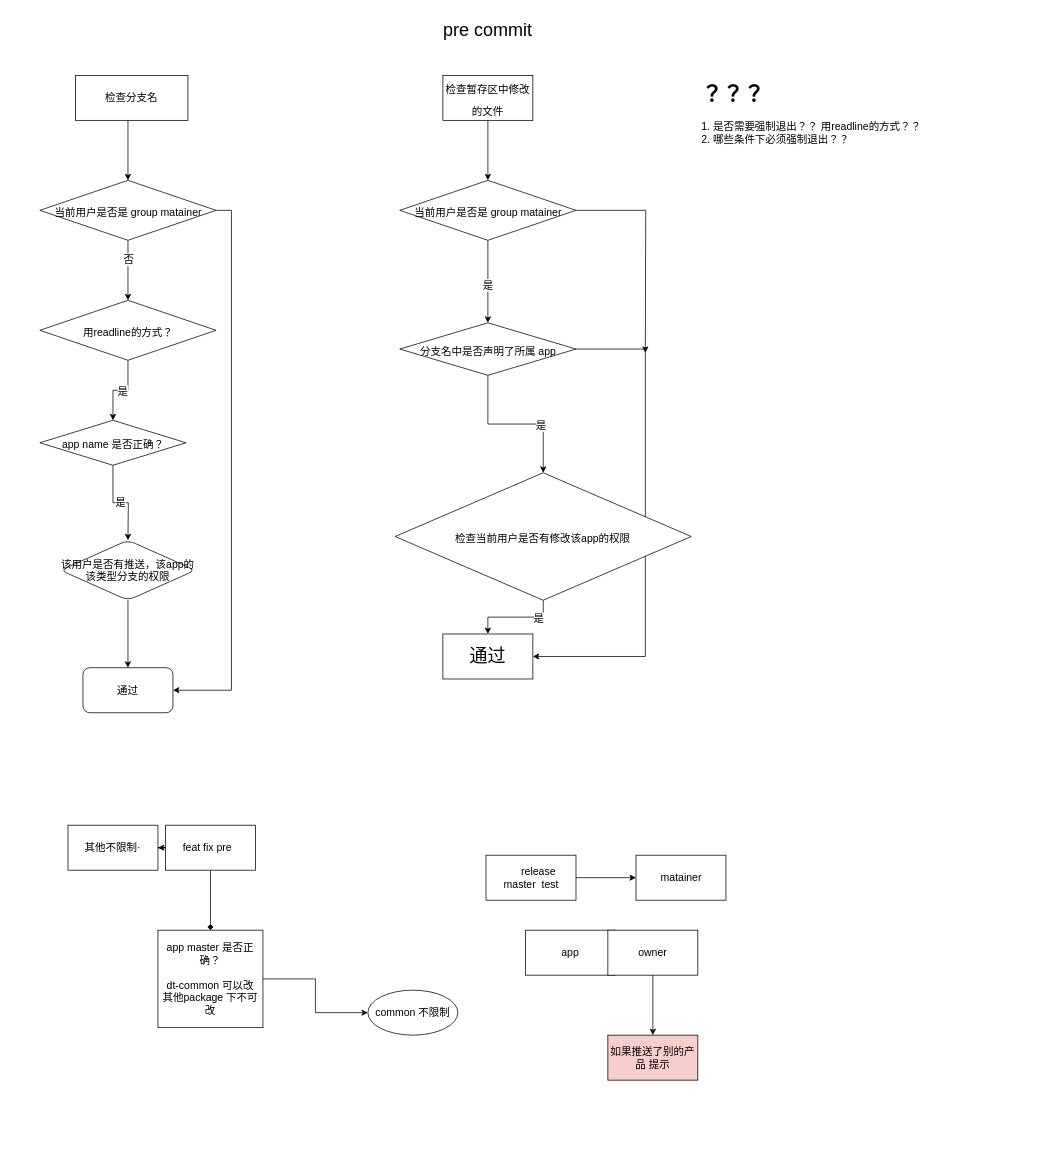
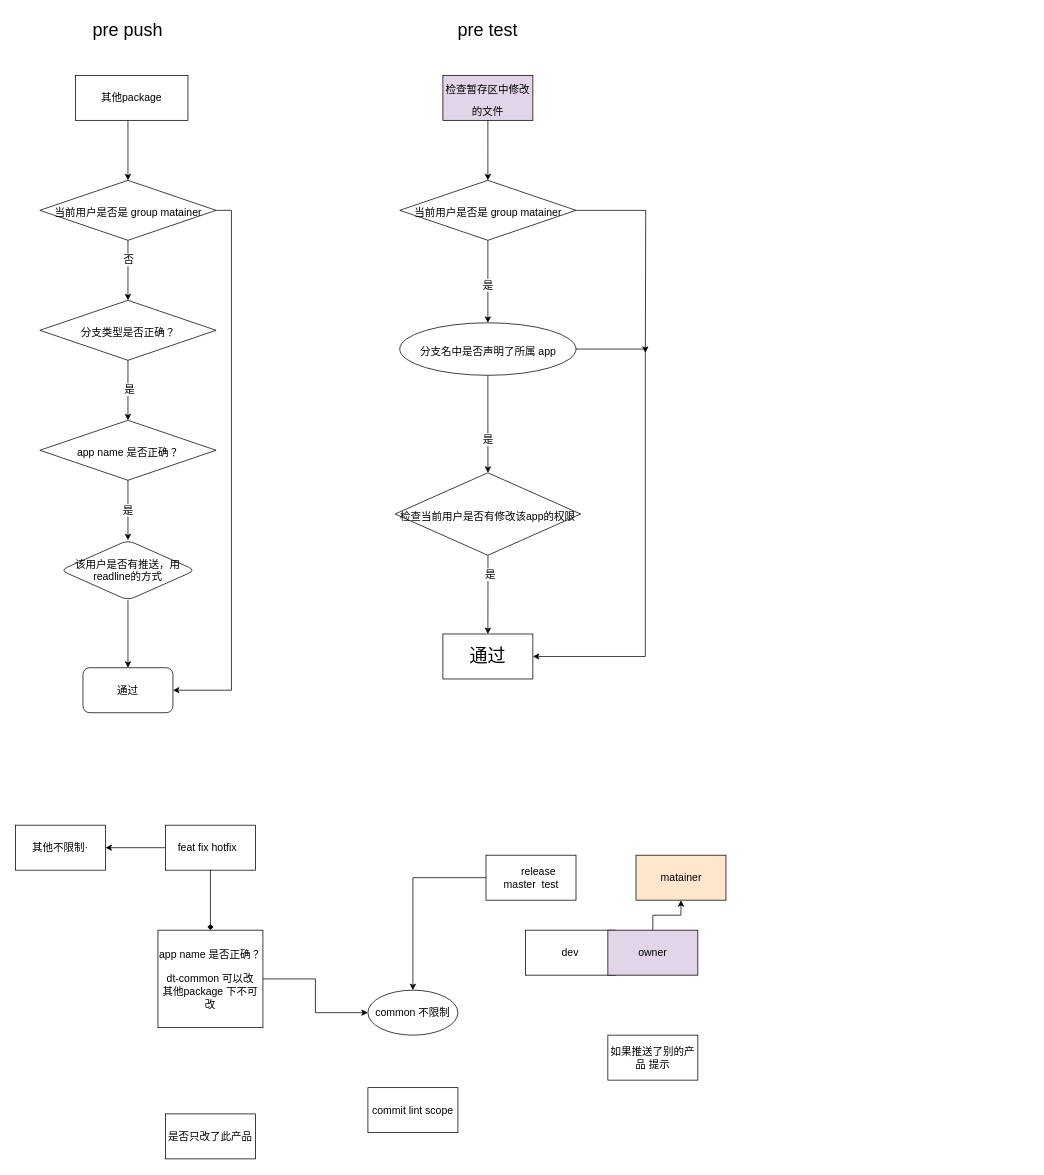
+ <mxCell id="3" value="&lt;font style=&quot;font-size: 24px&quot;&gt;pre push&lt;/font&gt;" style="text;html=1;strokeColor=none;fillColor=none;align=center;verticalAlign=middle;whiteSpace=wrap;rounded=0;" vertex="1" parent="1"><mxGeometry x="90" y="20" width="160" height="40" as="geometry" /></mxCell>
- <mxCell id="17" value="&lt;font style=&quot;font-size: 24px&quot;&gt;pre commit&lt;/font&gt;" style="text;html=1;strokeColor=none;fillColor=none;align=center;verticalAlign=middle;whiteSpace=wrap;rounded=0;" vertex="1" parent="1"><mxGeometry x="570" y="20" width="160" height="40" as="geometry" /></mxCell>
+ <mxCell id="17" value="&lt;font style=&quot;font-size: 24px&quot;&gt;pre test&lt;/font&gt;" style="text;html=1;strokeColor=none;fillColor=none;align=center;verticalAlign=middle;whiteSpace=wrap;rounded=0;" vertex="1" parent="1"><mxGeometry x="570" y="20" width="160" height="40" as="geometry" /></mxCell>
- <mxCell id="13" value="检查分支名" style="whiteSpace=wrap;html=1;fontSize=14;" vertex="1" parent="1"><mxGeometry x="100" y="100" width="150" height="60" as="geometry" /></mxCell>
+ <mxCell id="13" value="其他package" style="whiteSpace=wrap;html=1;fontSize=14;" vertex="1" parent="1"><mxGeometry x="100" y="100" width="150" height="60" as="geometry" /></mxCell>
- <mxCell id="19" value="&lt;font style=&quot;font-size: 14px&quot;&gt;检查暂存区中修改的文件&lt;/font&gt;" style="whiteSpace=wrap;html=1;fontSize=24;" vertex="1" parent="1"><mxGeometry x="590" y="100" width="120" height="60" as="geometry" /></mxCell>
+ <mxCell id="19" value="&lt;font style=&quot;font-size: 14px&quot;&gt;检查暂存区中修改的文件&lt;/font&gt;" style="whiteSpace=wrap;html=1;fontSize=24;fillColor=#e1d5e7;" vertex="1" parent="1"><mxGeometry x="590" y="100" width="120" height="60" as="geometry" /></mxCell>
- <mxCell id="32" value="&lt;h1&gt;？？？&lt;/h1&gt;&lt;div&gt;1. 是否需要强制退出？？ 用readline的方式？？&lt;/div&gt;&lt;div&gt;2. 哪些条件下必须强制退出？？&lt;/div&gt;&lt;div&gt;&lt;br&gt;&lt;/div&gt;" style="text;html=1;strokeColor=none;fillColor=none;spacing=5;spacingTop=-20;whiteSpace=wrap;overflow=hidden;rounded=0;fontSize=14;" vertex="1" parent="1"><mxGeometry x="930" y="100" width="440" height="220" as="geometry" /></mxCell>
- <mxCell id="10" value="&lt;font style=&quot;font-size: 14px&quot;&gt;用readline的方式？&lt;/font&gt;" style="rhombus;whiteSpace=wrap;html=1;fontSize=24;" vertex="1" parent="1"><mxGeometry x="52.5" y="400" width="235" height="80" as="geometry" /></mxCell>
+ <mxCell id="10" value="&lt;font style=&quot;font-size: 14px&quot;&gt;分支类型是否正确？&lt;/font&gt;" style="rhombus;whiteSpace=wrap;html=1;fontSize=24;" vertex="1" parent="1"><mxGeometry x="52.5" y="400" width="235" height="80" as="geometry" /></mxCell>
- <mxCell id="27" value="&lt;span style=&quot;font-size: 14px&quot;&gt;分支名中是否声明了所属 app&lt;/span&gt;" style="rhombus;whiteSpace=wrap;html=1;fontSize=24;" vertex="1" parent="1"><mxGeometry x="532.5" y="430" width="235" height="70" as="geometry" /></mxCell>
+ <mxCell id="27" value="&lt;span style=&quot;font-size: 14px&quot;&gt;分支名中是否声明了所属 app&lt;/span&gt;" style="ellipse;whiteSpace=wrap;html=1;fontSize=24;" vertex="1" parent="1"><mxGeometry x="532.5" y="430" width="235" height="70" as="geometry" /></mxCell>
- <mxCell id="12" value="&lt;span style=&quot;font-size: 14px&quot;&gt;app name 是否正确？&lt;/span&gt;" style="rhombus;whiteSpace=wrap;html=1;fontSize=24;" vertex="1" parent="1"><mxGeometry x="52.5" y="560" width="195" height="60" as="geometry" /></mxCell>
+ <mxCell id="12" value="&lt;span style=&quot;font-size: 14px&quot;&gt;app name 是否正确？&lt;/span&gt;" style="rhombus;whiteSpace=wrap;html=1;fontSize=24;" vertex="1" parent="1"><mxGeometry x="52.5" y="560" width="235" height="80" as="geometry" /></mxCell>
- <mxCell id="30" value="&lt;span style=&quot;font-size: 14px&quot;&gt;检查当前用户是否有修改该app的权限&lt;/span&gt;" style="rhombus;whiteSpace=wrap;html=1;fontSize=24;" vertex="1" parent="1"><mxGeometry x="526.25" y="630" width="395" height="170" as="geometry" /></mxCell>
+ <mxCell id="30" value="&lt;span style=&quot;font-size: 14px&quot;&gt;检查当前用户是否有修改该app的权限&lt;/span&gt;" style="rhombus;whiteSpace=wrap;html=1;fontSize=24;" vertex="1" parent="1"><mxGeometry x="526.25" y="630" width="247.5" height="110" as="geometry" /></mxCell>
- <mxCell id="15" value="该用户是否有推送，该app的该类型分支的权限" style="rhombus;whiteSpace=wrap;html=1;fontSize=14;rounded=1;" vertex="1" parent="1"><mxGeometry x="80" y="720" width="180" height="80" as="geometry" /></mxCell>
+ <mxCell id="15" value="该用户是否有推送，用readline的方式" style="rhombus;whiteSpace=wrap;html=1;fontSize=14;rounded=1;" vertex="1" parent="1"><mxGeometry x="80" y="720" width="180" height="80" as="geometry" /></mxCell>
- <mxCell id="39" value="其他不限制·" style="whiteSpace=wrap;html=1;fontSize=14;" vertex="1" parent="1"><mxGeometry x="90" y="1100" width="120" height="60" as="geometry" /></mxCell>
+ <mxCell id="39" value="其他不限制·" style="whiteSpace=wrap;html=1;fontSize=14;" vertex="1" parent="1"><mxGeometry x="20" y="1100" width="120" height="60" as="geometry" /></mxCell>
- <mxCell id="35" value="feat fix pre&amp;nbsp;&amp;nbsp;" style="whiteSpace=wrap;html=1;fontSize=14;" vertex="1" parent="1"><mxGeometry x="220" y="1100" width="120" height="60" as="geometry" /></mxCell>
+ <mxCell id="35" value="feat fix hotfix&amp;nbsp;&amp;nbsp;" style="whiteSpace=wrap;html=1;fontSize=14;" vertex="1" parent="1"><mxGeometry x="220" y="1100" width="120" height="60" as="geometry" /></mxCell>
- <mxCell id="40" value="" style="edgeStyle=orthogonalEdgeStyle;rounded=0;orthogonalLoop=1;jettySize=auto;html=1;fontSize=14;" edge="1" parent="1" source="41" target="43"><mxGeometry relative="1" as="geometry" /></mxCell>
+ <mxCell id="40" value="" style="edgeStyle=orthogonalEdgeStyle;rounded=0;orthogonalLoop=1;jettySize=auto;html=1;fontSize=14;" edge="1" parent="1" source="41" target="48"><mxGeometry relative="1" as="geometry" /></mxCell>
- <mxCell id="43" value="matainer" style="whiteSpace=wrap;html=1;fontSize=14;" vertex="1" parent="1"><mxGeometry x="847.5" y="1140" width="120" height="60" as="geometry" /></mxCell>
+ <mxCell id="43" value="matainer" style="whiteSpace=wrap;html=1;fontSize=14;fillColor=#ffe6cc;" vertex="1" parent="1"><mxGeometry x="847.5" y="1140" width="120" height="60" as="geometry" /></mxCell>
- <mxCell id="42" value="&lt;span&gt;&amp;nbsp; &amp;nbsp;app&amp;nbsp; &amp;nbsp;&lt;/span&gt;" style="whiteSpace=wrap;html=1;fontSize=14;" vertex="1" parent="1"><mxGeometry x="700" y="1240" width="120" height="60" as="geometry" /></mxCell>
+ <mxCell id="42" value="&lt;span&gt;&amp;nbsp; &amp;nbsp;dev&amp;nbsp; &amp;nbsp;&lt;/span&gt;" style="whiteSpace=wrap;html=1;fontSize=14;" vertex="1" parent="1"><mxGeometry x="700" y="1240" width="120" height="60" as="geometry" /></mxCell>
- <mxCell id="45" value="owner" style="whiteSpace=wrap;html=1;fontSize=14;" vertex="1" parent="1"><mxGeometry x="810" y="1240" width="120" height="60" as="geometry" /></mxCell>
+ <mxCell id="45" value="owner" style="whiteSpace=wrap;html=1;fontSize=14;fillColor=#e1d5e7;" vertex="1" parent="1"><mxGeometry x="810" y="1240" width="120" height="60" as="geometry" /></mxCell>
- <mxCell id="37" value="app master 是否正确？&lt;br&gt;&lt;br&gt;dt-common 可以改&lt;br&gt;其他package 下不可改" style="whiteSpace=wrap;html=1;fontSize=14;" vertex="1" parent="1"><mxGeometry x="210" y="1240" width="140" height="130" as="geometry" /></mxCell>
+ <mxCell id="37" value="app name 是否正确？&lt;br&gt;&lt;br&gt;dt-common 可以改&lt;br&gt;其他package 下不可改" style="whiteSpace=wrap;html=1;fontSize=14;" vertex="1" parent="1"><mxGeometry x="210" y="1240" width="140" height="130" as="geometry" /></mxCell>
- <mxCell id="44" value="" style="edgeStyle=orthogonalEdgeStyle;rounded=0;orthogonalLoop=1;jettySize=auto;html=1;fontSize=14;" edge="1" parent="1" source="45" target="46"><mxGeometry relative="1" as="geometry" /></mxCell>
+ <mxCell id="44" value="" style="edgeStyle=orthogonalEdgeStyle;rounded=0;orthogonalLoop=1;jettySize=auto;html=1;fontSize=14;" edge="1" parent="1" source="45" target="43"><mxGeometry relative="1" as="geometry" /></mxCell>
- <mxCell id="46" value="如果推送了别的产品 提示" style="whiteSpace=wrap;html=1;fontSize=14;fillColor=#f8cecc;" vertex="1" parent="1"><mxGeometry x="810" y="1380" width="120" height="60" as="geometry" /></mxCell>
+ <mxCell id="46" value="如果推送了别的产品 提示" style="whiteSpace=wrap;html=1;fontSize=14;" vertex="1" parent="1"><mxGeometry x="810" y="1380" width="120" height="60" as="geometry" /></mxCell>
+ <mxCell id="47" value="commit lint scope" style="whiteSpace=wrap;html=1;fontSize=14;" vertex="1" parent="1"><mxGeometry x="490" y="1450" width="120" height="60" as="geometry" /></mxCell>
+ <mxCell id="38" value="是否只改了此产品" style="whiteSpace=wrap;html=1;fontSize=14;" vertex="1" parent="1"><mxGeometry x="220" y="1485" width="120" height="60" as="geometry" /></mxCell>
